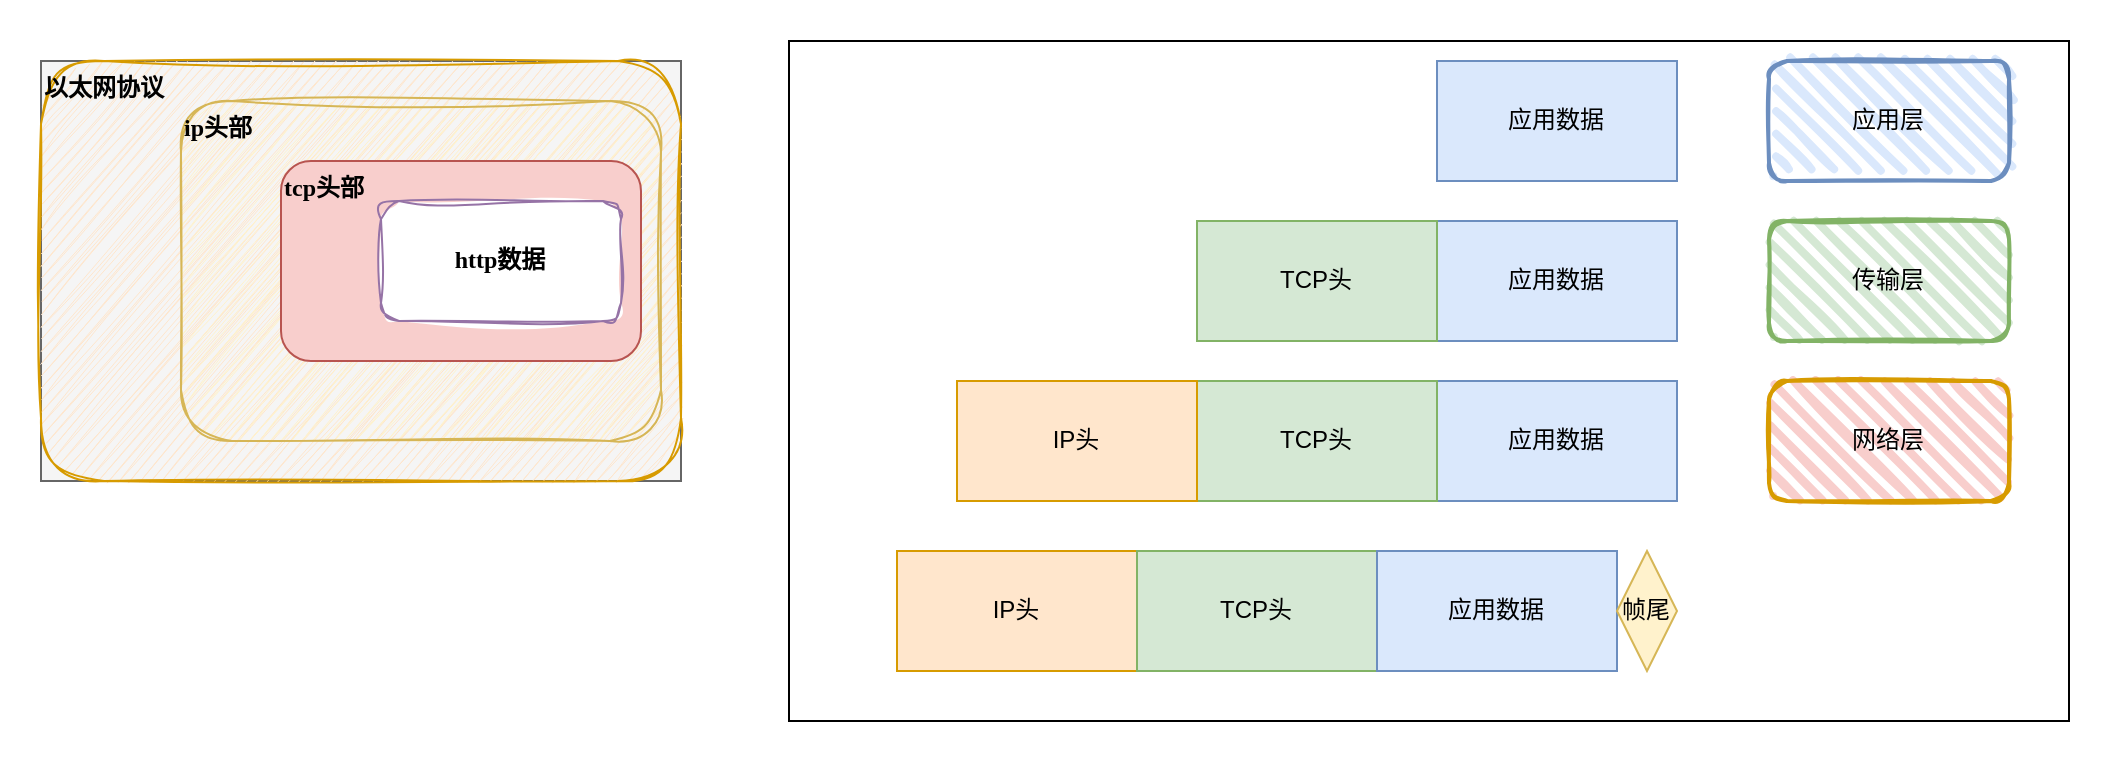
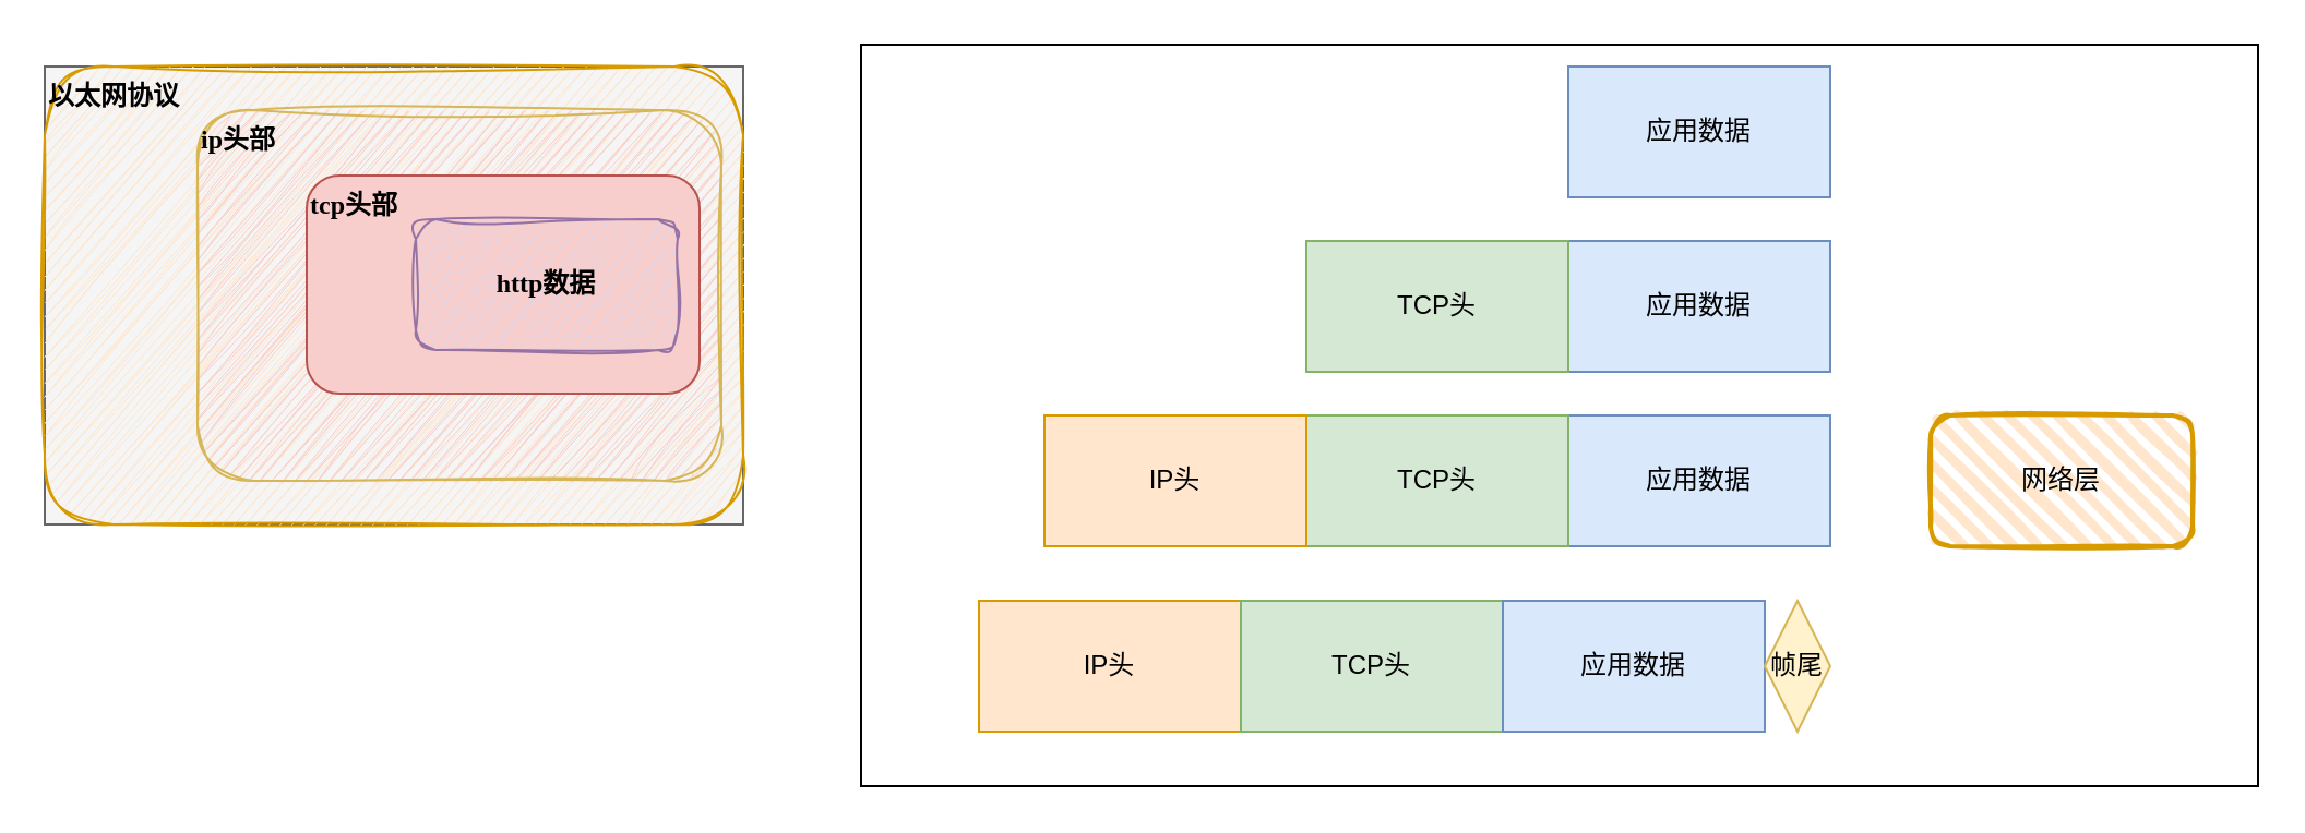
- <mxCell id="13" value="应用层" style="rounded=1;whiteSpace=wrap;html=1;strokeWidth=2;fillWeight=4;hachureGap=8;hachureAngle=45;fillColor=#dae8fc;sketch=1;glass=0;fontFamily=Comic Sans MS;strokeColor=#6c8ebf;" parent="7" vertex="1"><mxGeometry x="490" y="10" width="120" height="60" as="geometry" /></mxCell>
- <mxCell id="4" value="&lt;font face=&quot;Comic Sans MS&quot;&gt;ip头部&lt;/font&gt;" style="rounded=1;whiteSpace=wrap;html=1;align=left;fontStyle=1;fillColor=#fff2cc;strokeColor=#d6b656;sketch=1;curveFitting=1;jiggle=2;verticalAlign=top;" parent="2" vertex="1"><mxGeometry x="70" y="20" width="240" height="170" as="geometry" /></mxCell>
+ <mxCell id="4" value="&lt;font face=&quot;Comic Sans MS&quot;&gt;ip头部&lt;/font&gt;" style="rounded=1;whiteSpace=wrap;html=1;align=left;fontStyle=1;fillColor=#f8cecc;strokeColor=#d6b656;sketch=1;curveFitting=1;jiggle=2;verticalAlign=top;" parent="2" vertex="1"><mxGeometry x="70" y="20" width="240" height="170" as="geometry" /></mxCell>
- <mxCell id="6" value="&lt;font face=&quot;Comic Sans MS&quot;&gt;http数据&lt;/font&gt;" style="rounded=1;whiteSpace=wrap;html=1;fontStyle=1;fillColor=#ffffff;strokeColor=#9673a6;sketch=1;curveFitting=1;jiggle=2;" parent="2" vertex="1"><mxGeometry x="170" y="70" width="120" height="60" as="geometry" /></mxCell>
+ <mxCell id="6" value="&lt;font face=&quot;Comic Sans MS&quot;&gt;http数据&lt;/font&gt;" style="rounded=1;whiteSpace=wrap;html=1;fontStyle=1;fillColor=#e1d5e7;strokeColor=#9673a6;sketch=1;curveFitting=1;jiggle=2;" parent="2" vertex="1"><mxGeometry x="170" y="70" width="120" height="60" as="geometry" /></mxCell>
- <mxCell id="15" value="传输层" style="rounded=1;whiteSpace=wrap;html=1;strokeWidth=2;fillWeight=4;hachureGap=8;hachureAngle=45;fillColor=#d5e8d4;sketch=1;glass=0;fontFamily=Comic Sans MS;strokeColor=#82b366;" vertex="1" parent="7"><mxGeometry x="490" y="90" width="120" height="60" as="geometry" /></mxCell>
- <mxCell id="14" value="网络层" style="rounded=1;whiteSpace=wrap;html=1;strokeWidth=2;fillWeight=4;hachureGap=8;hachureAngle=45;fillColor=#f8cecc;sketch=1;glass=0;fontFamily=Comic Sans MS;strokeColor=#d79b00;" vertex="1" parent="7"><mxGeometry x="490" y="170" width="120" height="60" as="geometry" /></mxCell>
+ <mxCell id="14" value="网络层" style="rounded=1;whiteSpace=wrap;html=1;strokeWidth=2;fillWeight=4;hachureGap=8;hachureAngle=45;fillColor=#ffe6cc;sketch=1;glass=0;fontFamily=Comic Sans MS;strokeColor=#d79b00;" vertex="1" parent="7"><mxGeometry x="490" y="170" width="120" height="60" as="geometry" /></mxCell>
